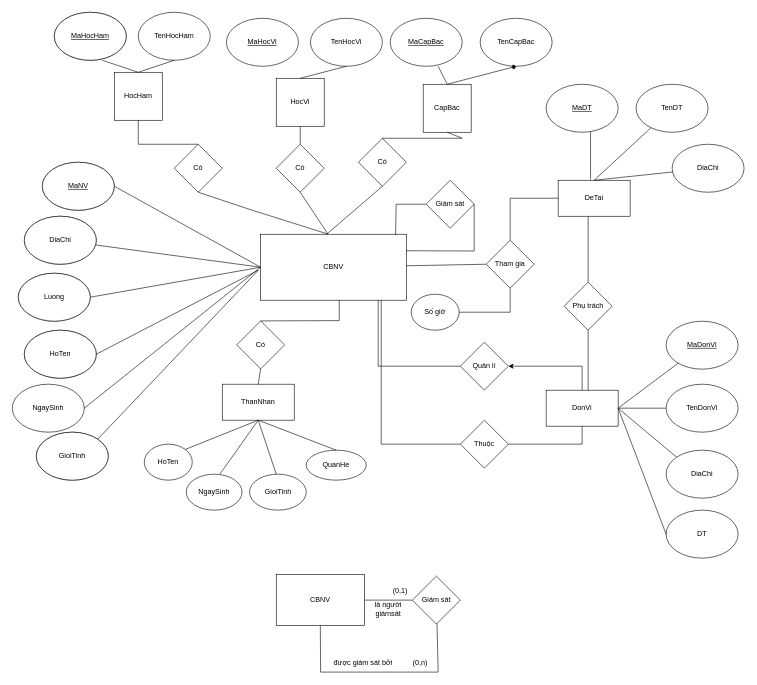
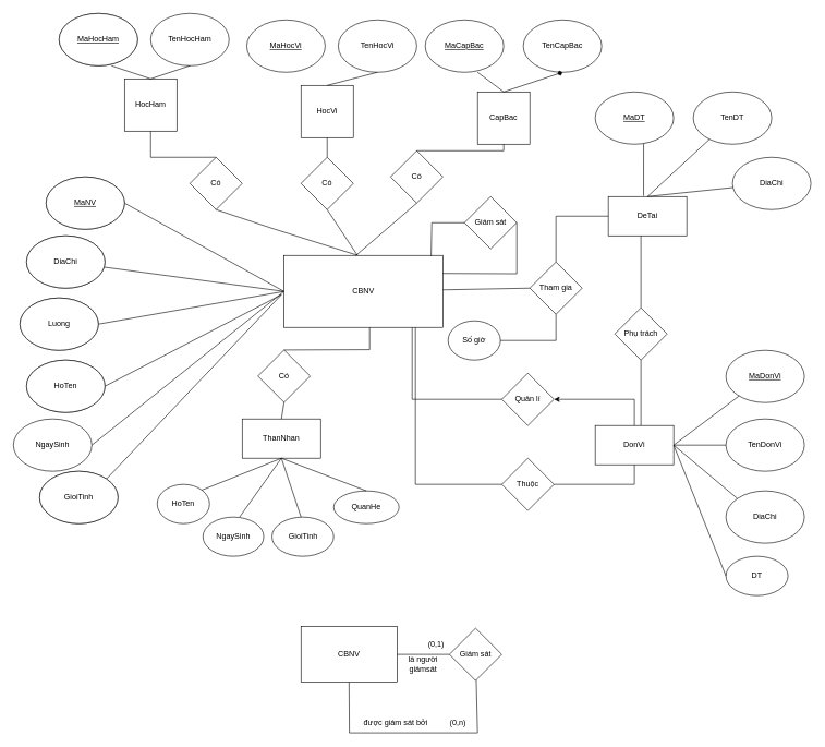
- <mxCell id="33" value="CapBac" style="whiteSpace=wrap;html=1;aspect=fixed;" vertex="1" parent="1"><mxGeometry x="705" y="140" width="80" height="80" as="geometry" /></mxCell>
+ <mxCell id="33" value="CapBac" style="whiteSpace=wrap;html=1;aspect=fixed;" vertex="1" parent="1"><mxGeometry x="730" y="140" width="80" height="80" as="geometry" /></mxCell>
- <mxCell id="64" value="DT" style="ellipse;whiteSpace=wrap;html=1;" vertex="1" parent="1"><mxGeometry x="1110" y="850" width="120" height="80" as="geometry" /></mxCell>
+ <mxCell id="64" value="DT" style="ellipse;whiteSpace=wrap;html=1;" vertex="1" parent="1"><mxGeometry x="1110" y="850" width="95" height="60" as="geometry" /></mxCell>
